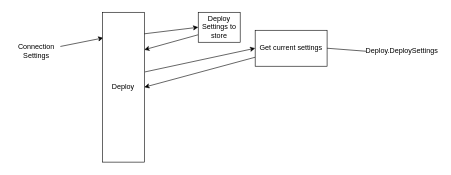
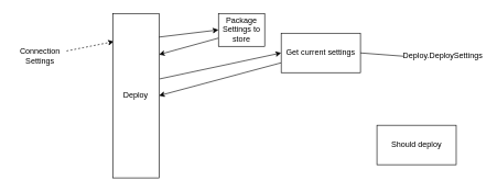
- <mxCell id="10" value="Deploy Settings to store" style="rounded=0;whiteSpace=wrap;html=1;" vertex="1" parent="1"><mxGeometry x="330" y="20" width="70" height="50" as="geometry" /></mxCell>
+ <mxCell id="10" value="Package Settings to store" style="rounded=0;whiteSpace=wrap;html=1;" vertex="1" parent="1"><mxGeometry x="330" y="20" width="70" height="50" as="geometry" /></mxCell>
- <mxCell id="2" style="edgeStyle=none;html=1;entryX=0.022;entryY=0.171;entryDx=0;entryDy=0;fontFamily=Helvetica;fontSize=12;fontColor=default;entryPerimeter=0;" edge="1" parent="1" source="3" target="8"><mxGeometry relative="1" as="geometry" /></mxCell>
+ <mxCell id="2" style="edgeStyle=none;html=1;entryX=0.022;entryY=0.171;entryDx=0;entryDy=0;fontFamily=Helvetica;fontSize=12;fontColor=default;entryPerimeter=0;dashed=1;" edge="1" parent="1" source="3" target="8"><mxGeometry relative="1" as="geometry" /></mxCell>
+ <mxCell id="13" value="Should deploy" style="rounded=0;whiteSpace=wrap;html=1;fontFamily=Helvetica;fontSize=12;fontColor=default;strokeColor=default;fillColor=default;" vertex="1" parent="1"><mxGeometry x="570" y="190" width="120" height="60" as="geometry" /></mxCell>
